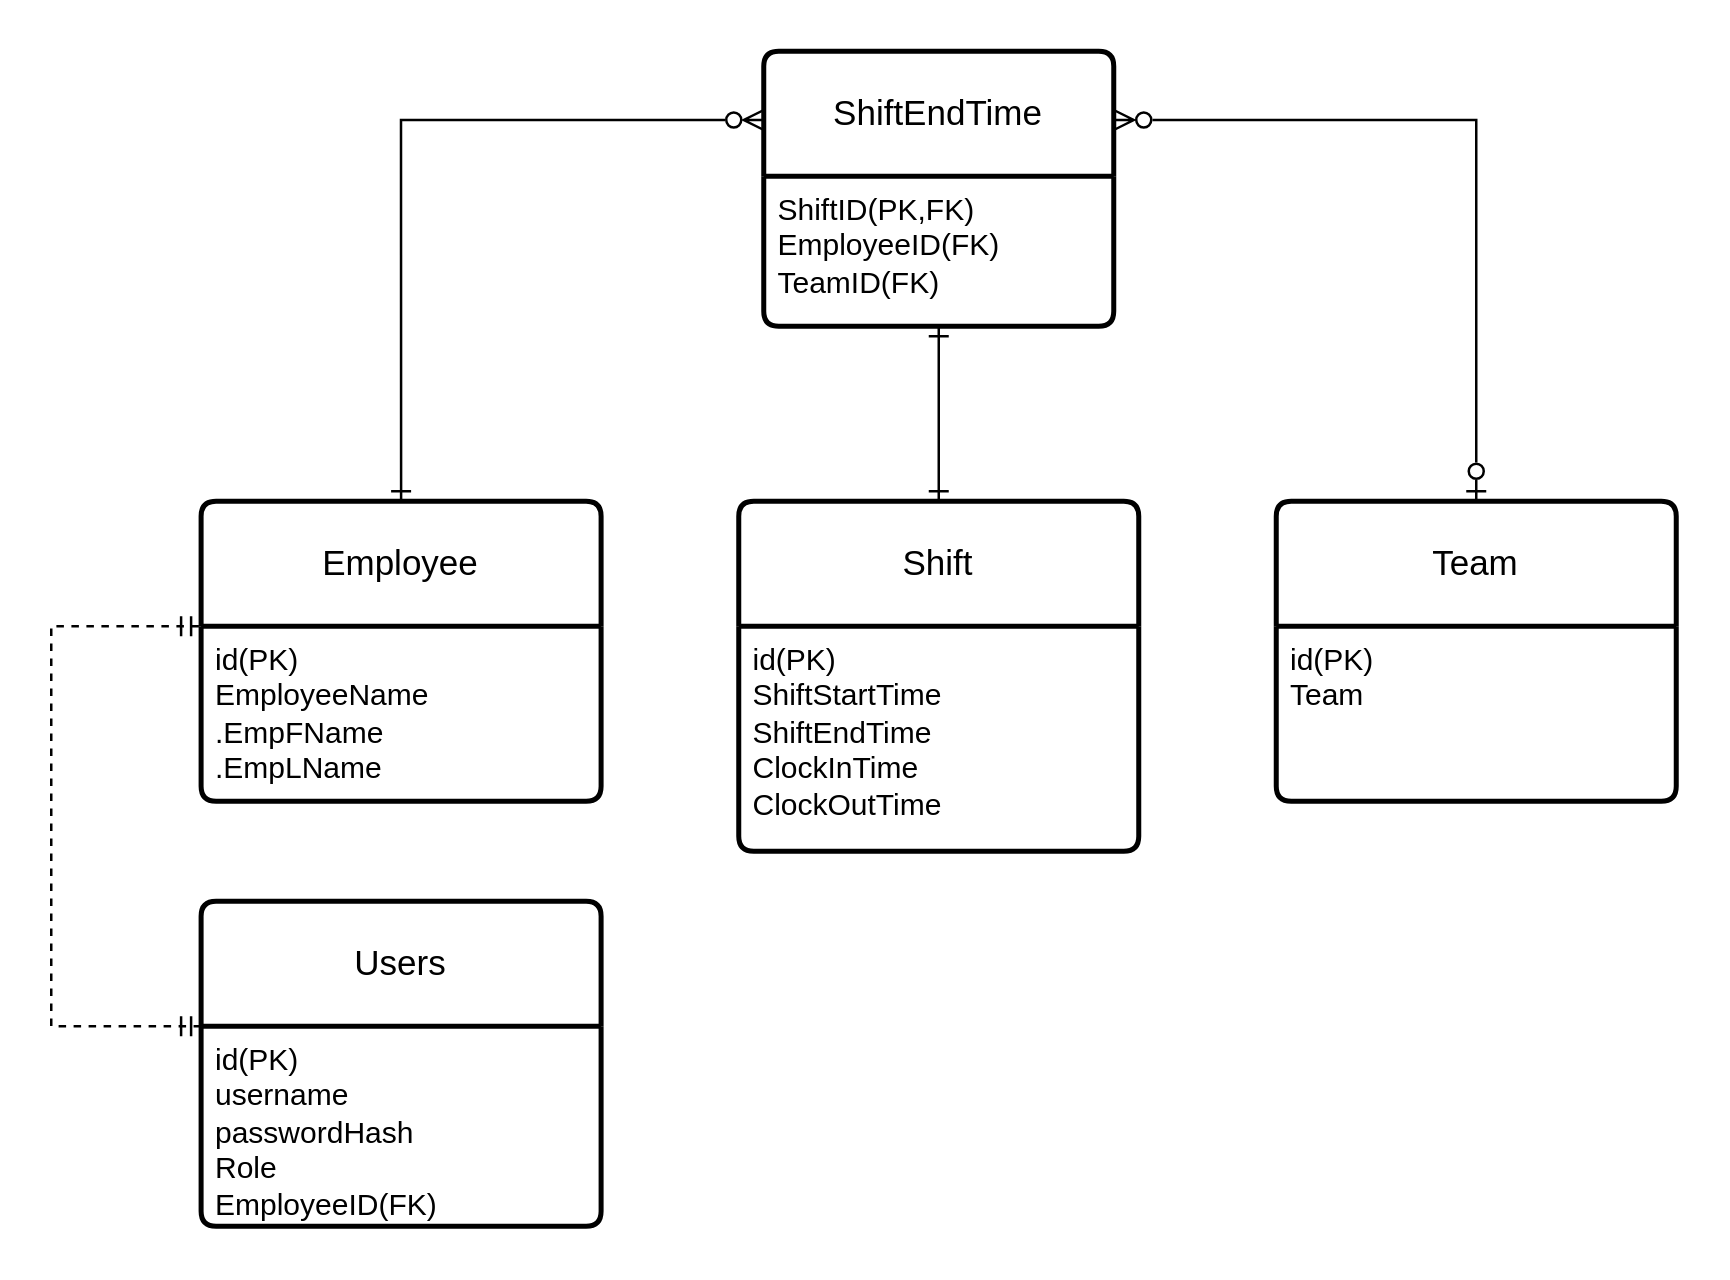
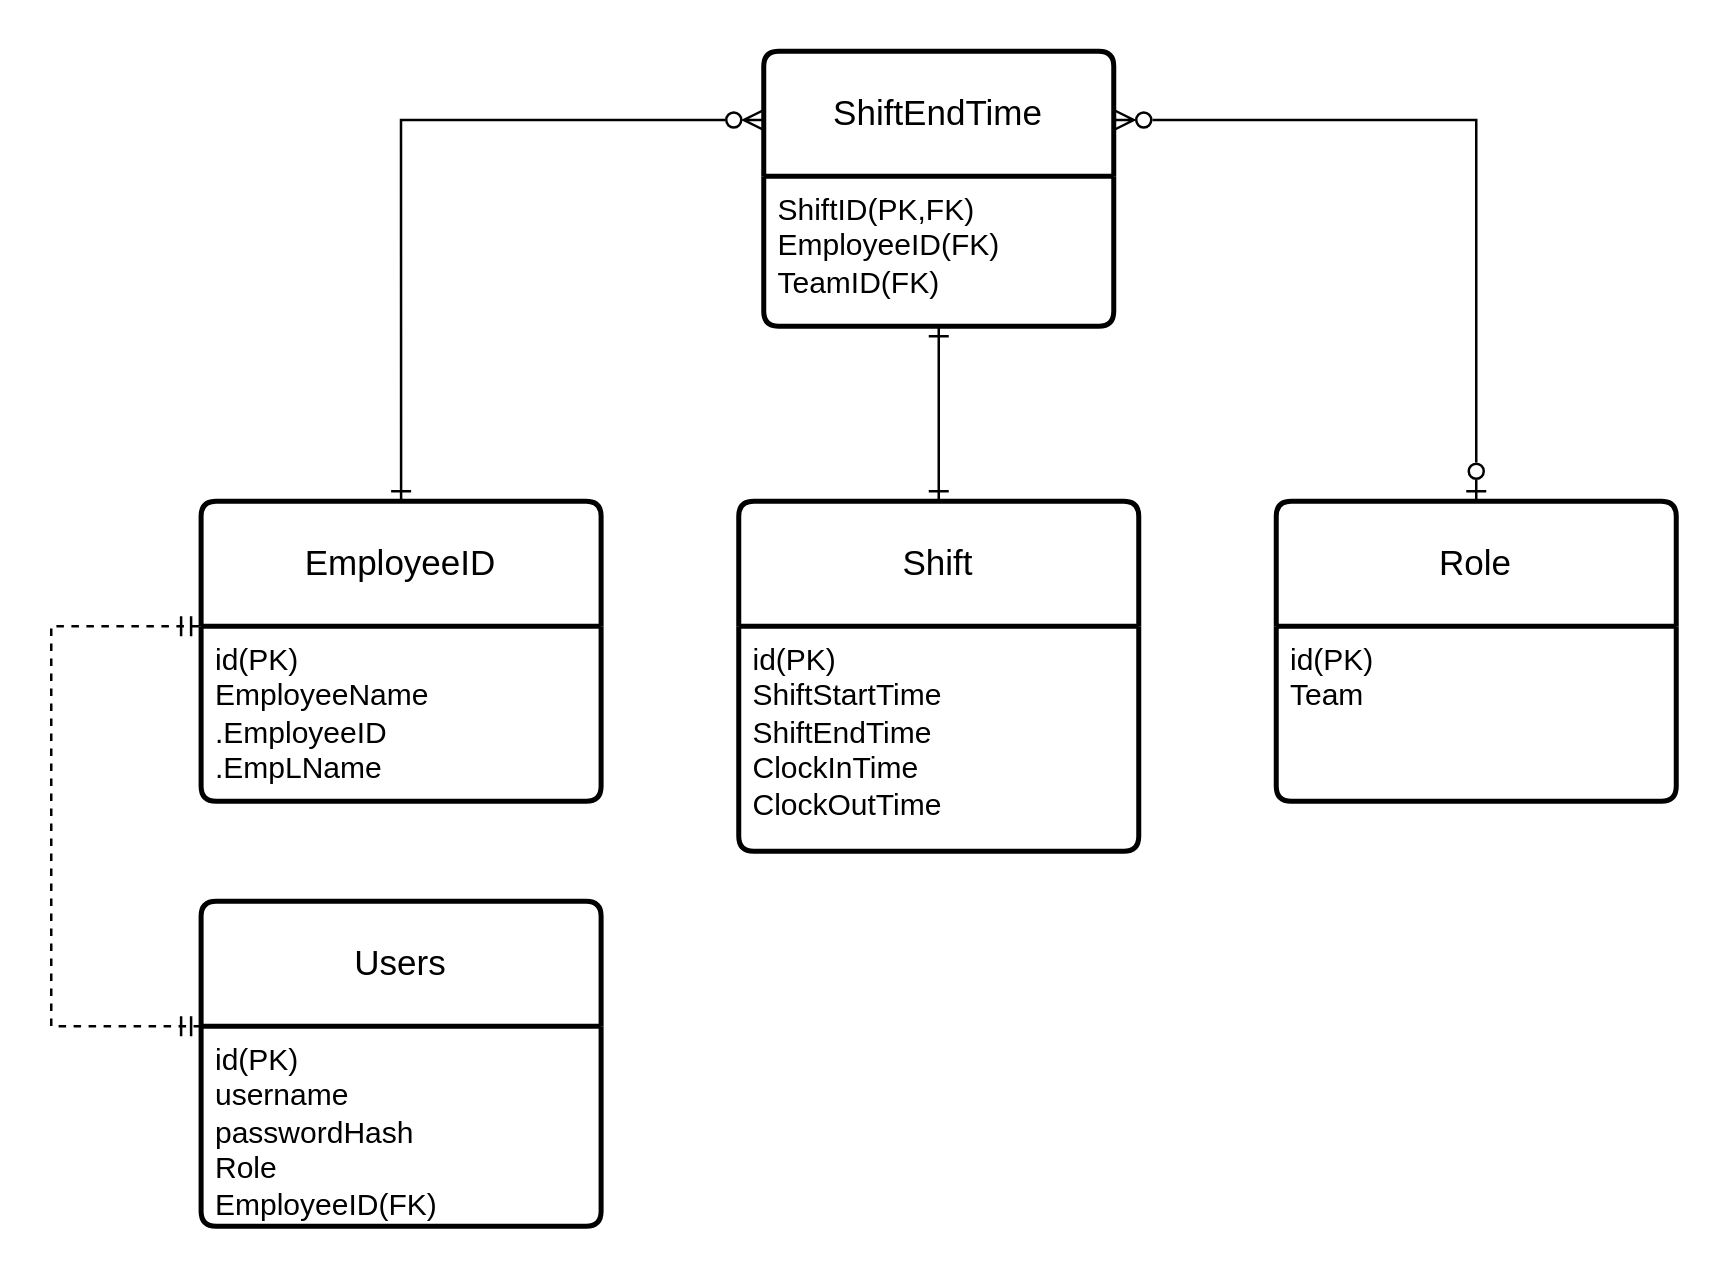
- <mxCell id="3" value="Employee" style="swimlane;childLayout=stackLayout;horizontal=1;startSize=50;horizontalStack=0;rounded=1;fontSize=14;fontStyle=0;strokeWidth=2;resizeParent=0;resizeLast=1;shadow=0;dashed=0;align=center;arcSize=4;whiteSpace=wrap;html=1;" parent="1" vertex="1"><mxGeometry x="79.94" y="200" width="160" height="120" as="geometry" /></mxCell>
+ <mxCell id="3" value="EmployeeID" style="swimlane;childLayout=stackLayout;horizontal=1;startSize=50;horizontalStack=0;rounded=1;fontSize=14;fontStyle=0;strokeWidth=2;resizeParent=0;resizeLast=1;shadow=0;dashed=0;align=center;arcSize=4;whiteSpace=wrap;html=1;" parent="1" vertex="1"><mxGeometry x="79.94" y="200" width="160" height="120" as="geometry" /></mxCell>
- <mxCell id="11" value="Team" style="swimlane;childLayout=stackLayout;horizontal=1;startSize=50;horizontalStack=0;rounded=1;fontSize=14;fontStyle=0;strokeWidth=2;resizeParent=0;resizeLast=1;shadow=0;dashed=0;align=center;arcSize=4;whiteSpace=wrap;html=1;" parent="1" vertex="1"><mxGeometry x="510" y="200" width="160" height="120" as="geometry" /></mxCell>
+ <mxCell id="11" value="Role" style="swimlane;childLayout=stackLayout;horizontal=1;startSize=50;horizontalStack=0;rounded=1;fontSize=14;fontStyle=0;strokeWidth=2;resizeParent=0;resizeLast=1;shadow=0;dashed=0;align=center;arcSize=4;whiteSpace=wrap;html=1;" parent="1" vertex="1"><mxGeometry x="510" y="200" width="160" height="120" as="geometry" /></mxCell>
- <mxCell id="4" value="id(PK)&lt;div&gt;EmployeeName&lt;/div&gt;&lt;div&gt;.EmpFName&lt;/div&gt;&lt;div&gt;.EmpLName&lt;/div&gt;&lt;div&gt;&lt;br&gt;&lt;/div&gt;" style="align=left;strokeColor=none;fillColor=none;spacingLeft=4;fontSize=12;verticalAlign=top;resizable=0;rotatable=0;part=1;html=1;" parent="3" vertex="1"><mxGeometry y="50" width="160" height="70" as="geometry" /></mxCell>
+ <mxCell id="4" value="id(PK)&lt;div&gt;EmployeeName&lt;/div&gt;&lt;div&gt;.EmployeeID&lt;/div&gt;&lt;div&gt;.EmpLName&lt;/div&gt;&lt;div&gt;&lt;br&gt;&lt;/div&gt;" style="align=left;strokeColor=none;fillColor=none;spacingLeft=4;fontSize=12;verticalAlign=top;resizable=0;rotatable=0;part=1;html=1;" parent="3" vertex="1"><mxGeometry y="50" width="160" height="70" as="geometry" /></mxCell>
